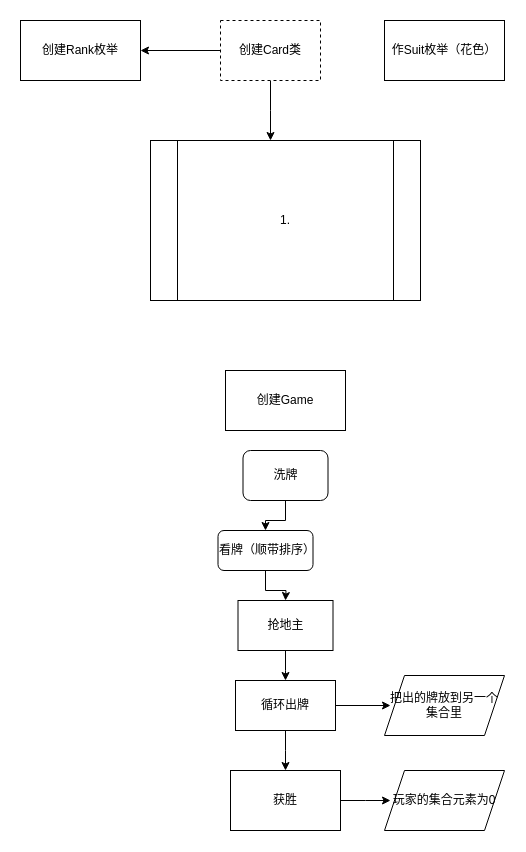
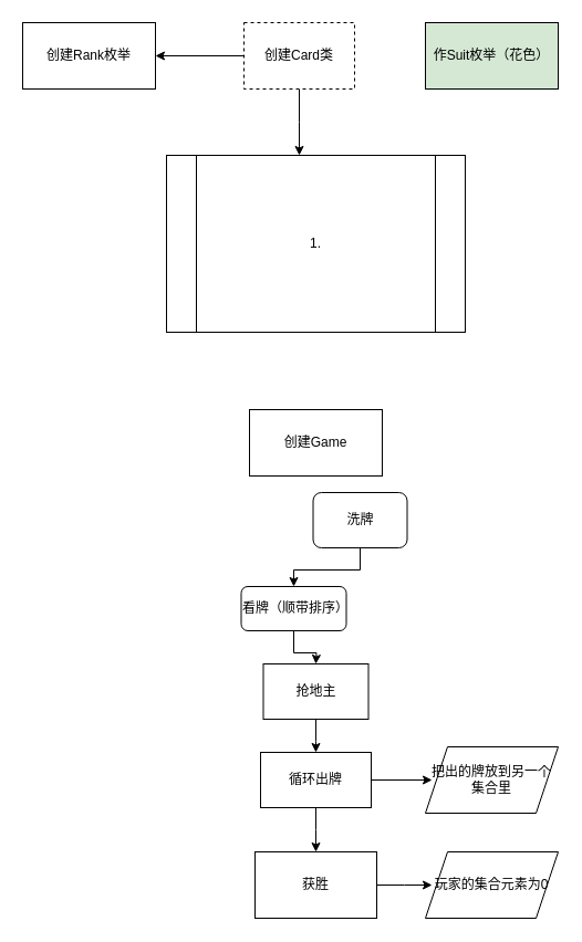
- <mxCell id="5" value="作Suit枚举（花色）" style="whiteSpace=wrap;html=1;" vertex="1" parent="1"><mxGeometry x="384" y="20" width="120" height="60" as="geometry" /></mxCell>
+ <mxCell id="5" value="作Suit枚举（花色）" style="whiteSpace=wrap;html=1;fillColor=#d5e8d4;" vertex="1" parent="1"><mxGeometry x="384" y="20" width="120" height="60" as="geometry" /></mxCell>
- <mxCell id="10" value="洗牌" style="rounded=1;whiteSpace=wrap;html=1;" vertex="1" parent="1"><mxGeometry x="242.5" y="450" width="85" height="50" as="geometry" /></mxCell>
+ <mxCell id="10" value="洗牌" style="rounded=1;whiteSpace=wrap;html=1;" vertex="1" parent="1"><mxGeometry x="282.5" y="445" width="85" height="50" as="geometry" /></mxCell>
